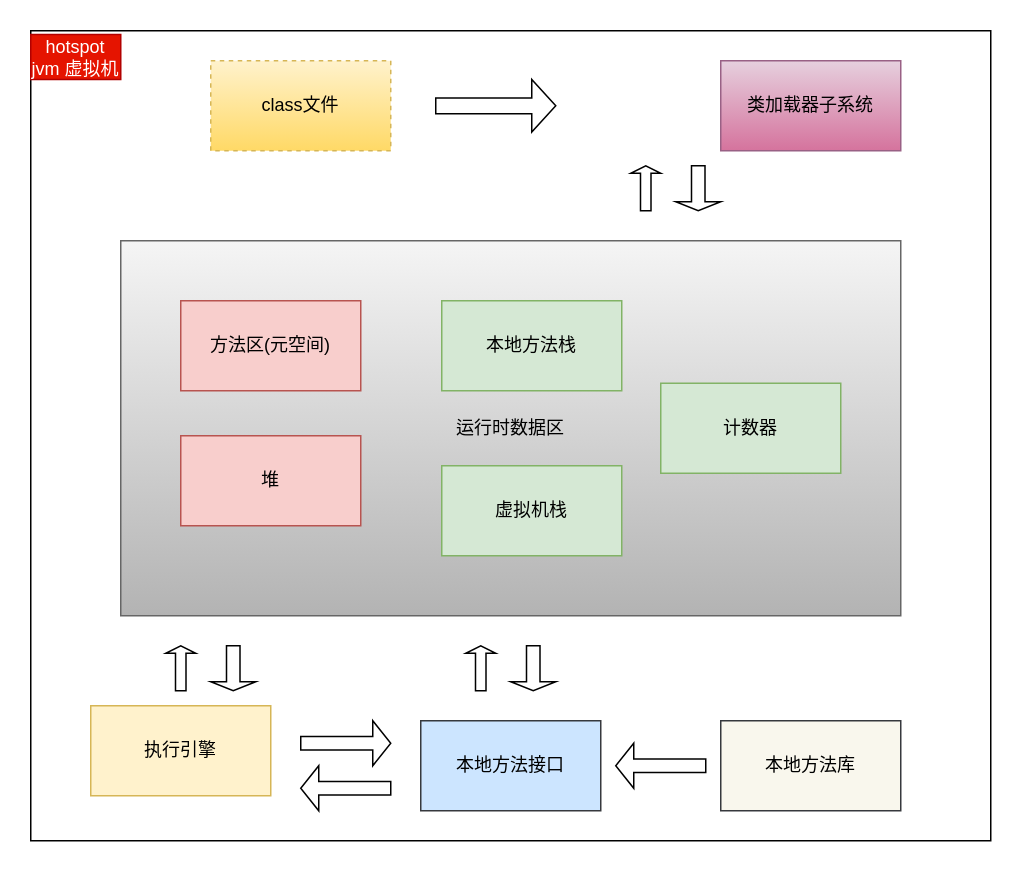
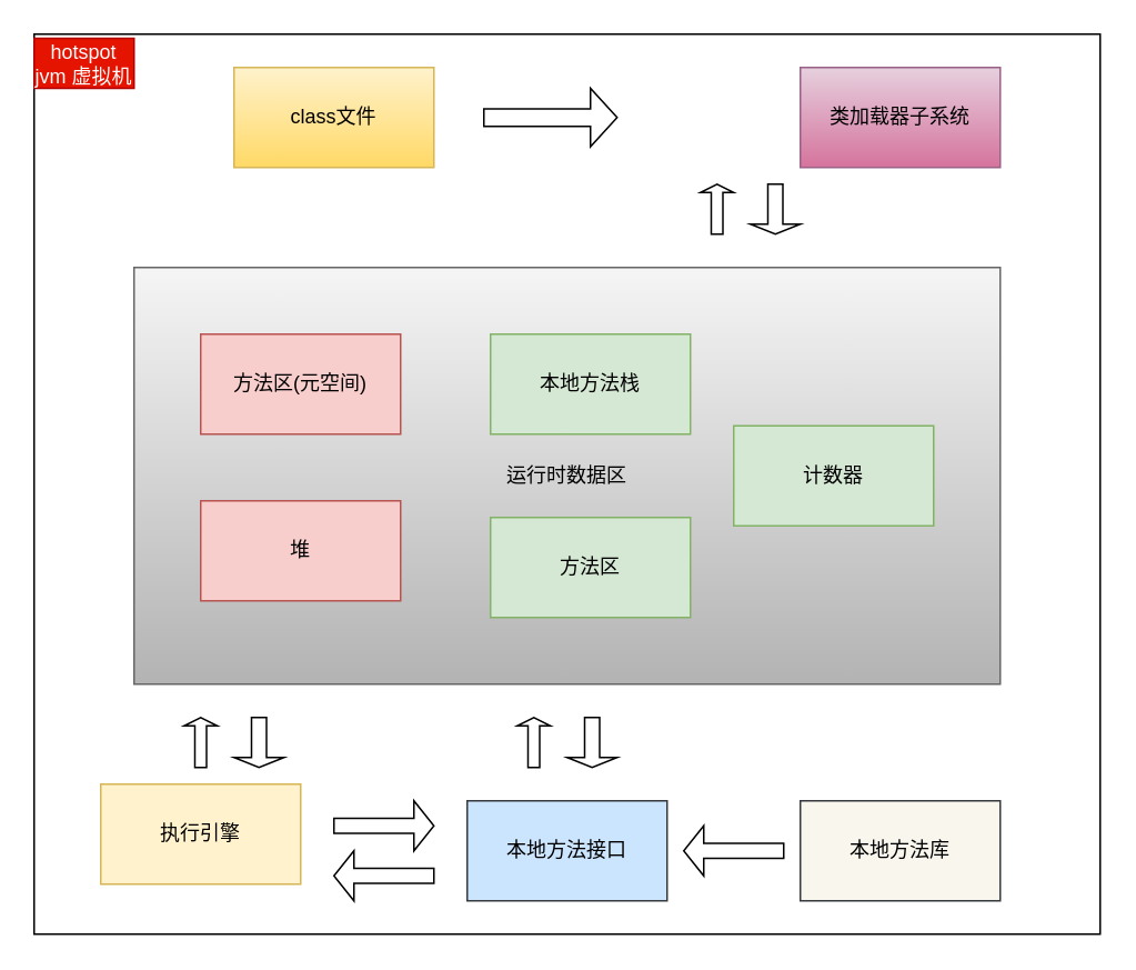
- <mxCell id="4" value="class文件" style="rounded=0;whiteSpace=wrap;html=1;fillColor=#fff2cc;gradientColor=#ffd966;strokeColor=#d6b656;dashed=1;" vertex="1" parent="1"><mxGeometry x="140" y="40" width="120" height="60" as="geometry" /></mxCell>
+ <mxCell id="4" value="class文件" style="rounded=0;whiteSpace=wrap;html=1;fillColor=#fff2cc;gradientColor=#ffd966;strokeColor=#d6b656;" vertex="1" parent="1"><mxGeometry x="140" y="40" width="120" height="60" as="geometry" /></mxCell>
- <mxCell id="10" value="堆" style="rounded=0;whiteSpace=wrap;html=1;fillColor=#f8cecc;strokeColor=#b85450;" vertex="1" parent="1"><mxGeometry x="120" y="290" width="120" height="60" as="geometry" /></mxCell>
+ <mxCell id="10" value="堆" style="rounded=0;whiteSpace=wrap;html=1;fillColor=#f8cecc;strokeColor=#b85450;" vertex="1" parent="1"><mxGeometry x="120" y="300" width="120" height="60" as="geometry" /></mxCell>
- <mxCell id="13" value="虚拟机栈" style="rounded=0;whiteSpace=wrap;html=1;fillColor=#d5e8d4;strokeColor=#82b366;" vertex="1" parent="1"><mxGeometry x="294" y="310" width="120" height="60" as="geometry" /></mxCell>
+ <mxCell id="13" value="方法区" style="rounded=0;whiteSpace=wrap;html=1;fillColor=#d5e8d4;strokeColor=#82b366;" vertex="1" parent="1"><mxGeometry x="294" y="310" width="120" height="60" as="geometry" /></mxCell>
